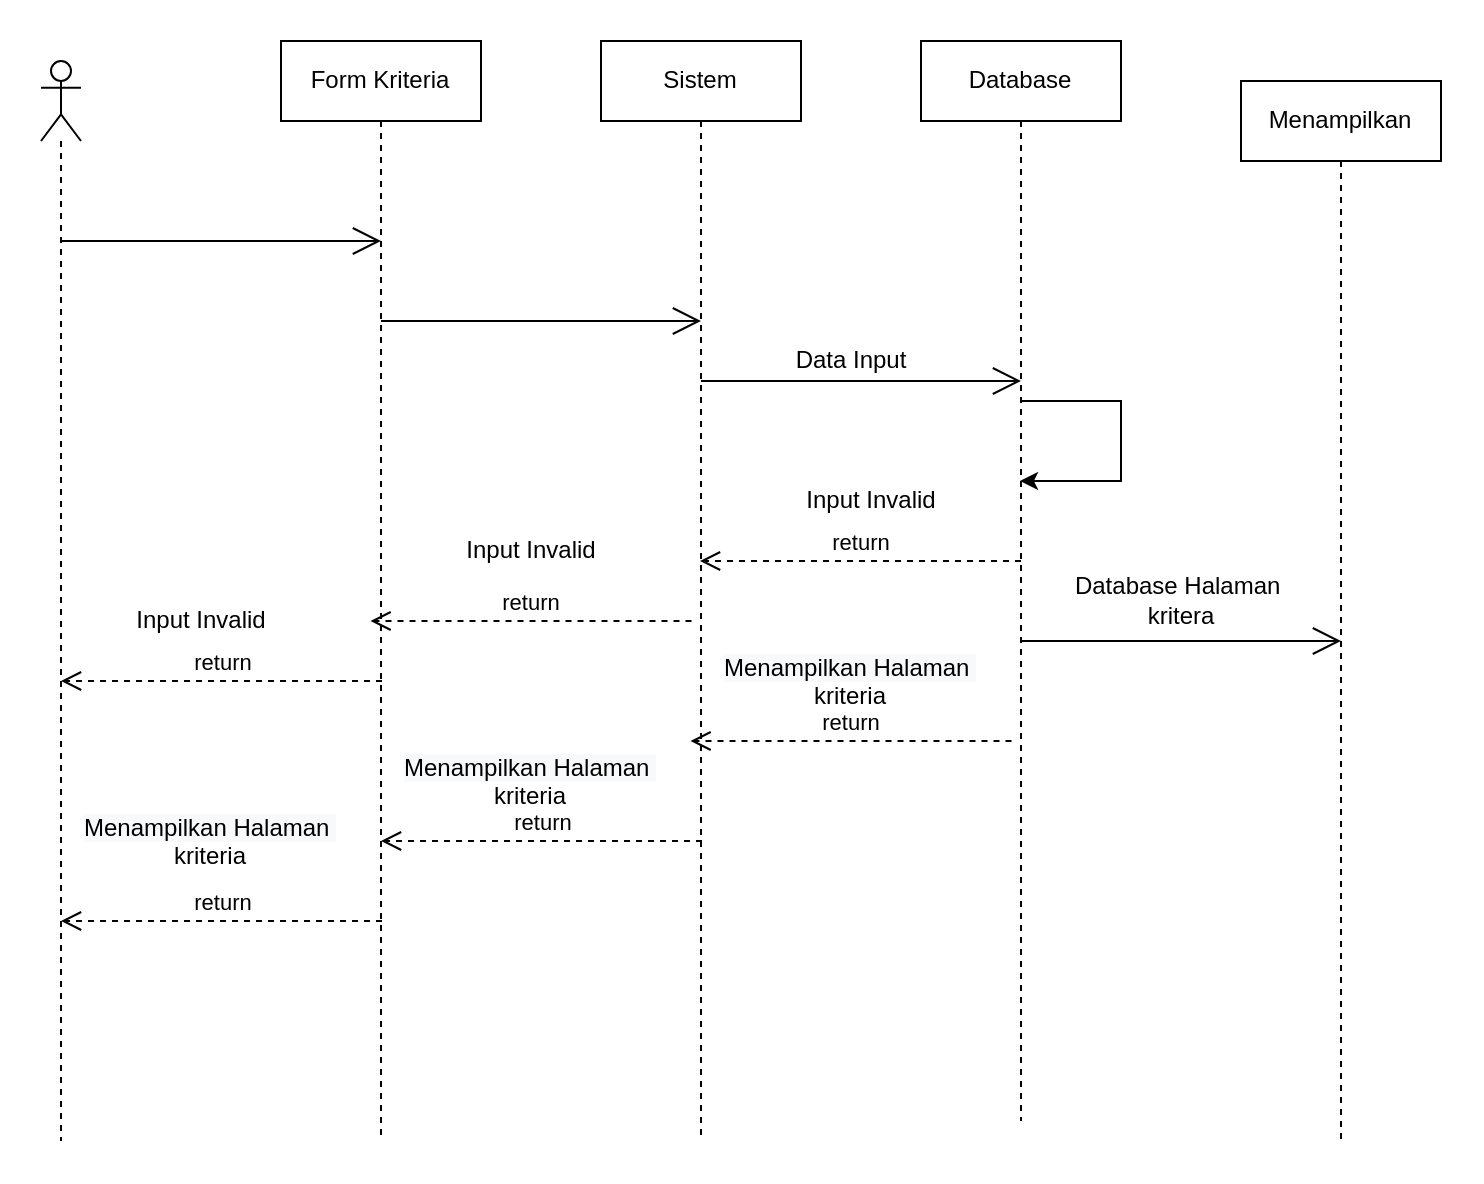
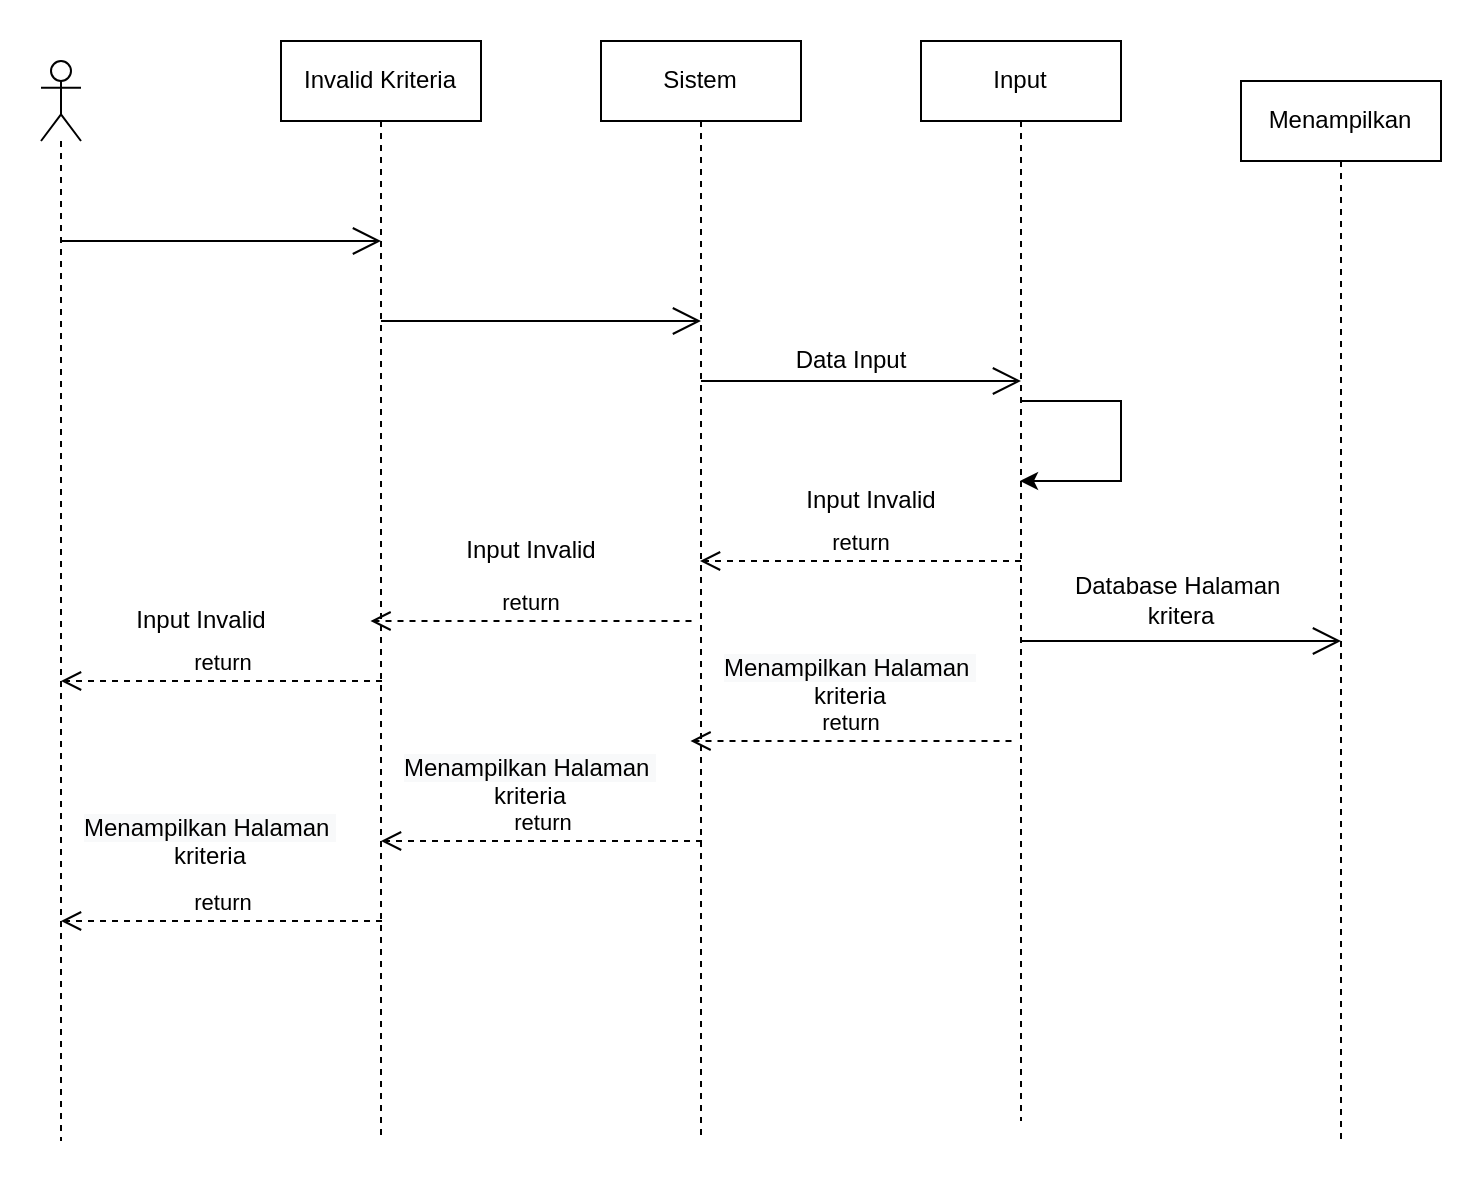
- <mxCell id="4" value="Form Kriteria" style="shape=umlLifeline;perimeter=lifelinePerimeter;whiteSpace=wrap;html=1;container=1;collapsible=0;recursiveResize=0;outlineConnect=0;" parent="1" vertex="1"><mxGeometry x="140" y="20" width="100" height="550" as="geometry" /></mxCell>
+ <mxCell id="4" value="Invalid Kriteria" style="shape=umlLifeline;perimeter=lifelinePerimeter;whiteSpace=wrap;html=1;container=1;collapsible=0;recursiveResize=0;outlineConnect=0;" parent="1" vertex="1"><mxGeometry x="140" y="20" width="100" height="550" as="geometry" /></mxCell>
- <mxCell id="6" value="Database" style="shape=umlLifeline;perimeter=lifelinePerimeter;whiteSpace=wrap;html=1;container=1;collapsible=0;recursiveResize=0;outlineConnect=0;" parent="1" vertex="1"><mxGeometry x="460" y="20" width="100" height="540" as="geometry" /></mxCell>
+ <mxCell id="6" value="Input" style="shape=umlLifeline;perimeter=lifelinePerimeter;whiteSpace=wrap;html=1;container=1;collapsible=0;recursiveResize=0;outlineConnect=0;" parent="1" vertex="1"><mxGeometry x="460" y="20" width="100" height="540" as="geometry" /></mxCell>
